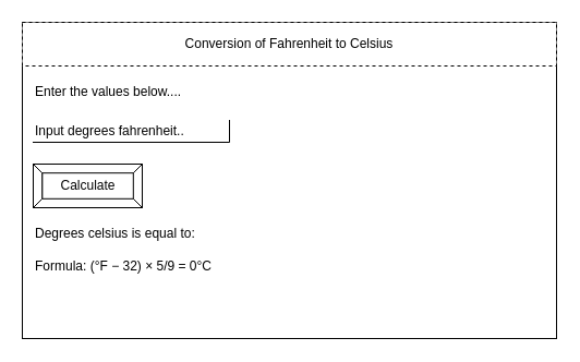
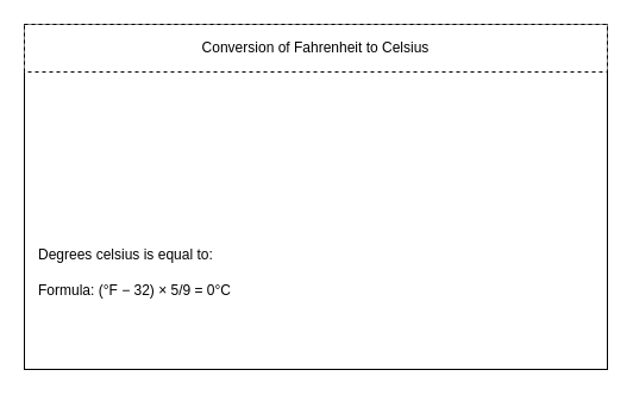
- <mxCell id="6" value="&lt;span style=&quot;font-family: &amp;#34;helvetica&amp;#34; ; font-size: 12px ; font-style: normal ; font-weight: 400 ; letter-spacing: normal ; text-align: center ; text-indent: 0px ; text-transform: none ; word-spacing: 0px ; display: inline ; float: none&quot;&gt;&lt;font color=&quot;#000000&quot;&gt;Enter the values below....&lt;/font&gt;&lt;/span&gt;" style="text;whiteSpace=wrap;html=1;" vertex="1" parent="1"><mxGeometry x="30" y="70" width="160" height="30" as="geometry" /></mxCell>
- <mxCell id="4" value="Input degrees fahrenheit.." style="shape=partialRectangle;whiteSpace=wrap;html=1;top=0;left=0;fillColor=none;align=left;" parent="1" vertex="1"><mxGeometry x="30" y="110" width="180" height="20" as="geometry" /></mxCell>
- <mxCell id="5" value="Calculate" style="labelPosition=center;verticalLabelPosition=middle;align=center;html=1;shape=mxgraph.basic.button;dx=8.2;" parent="1" vertex="1"><mxGeometry x="30" y="150" width="100" height="40" as="geometry" /></mxCell>
